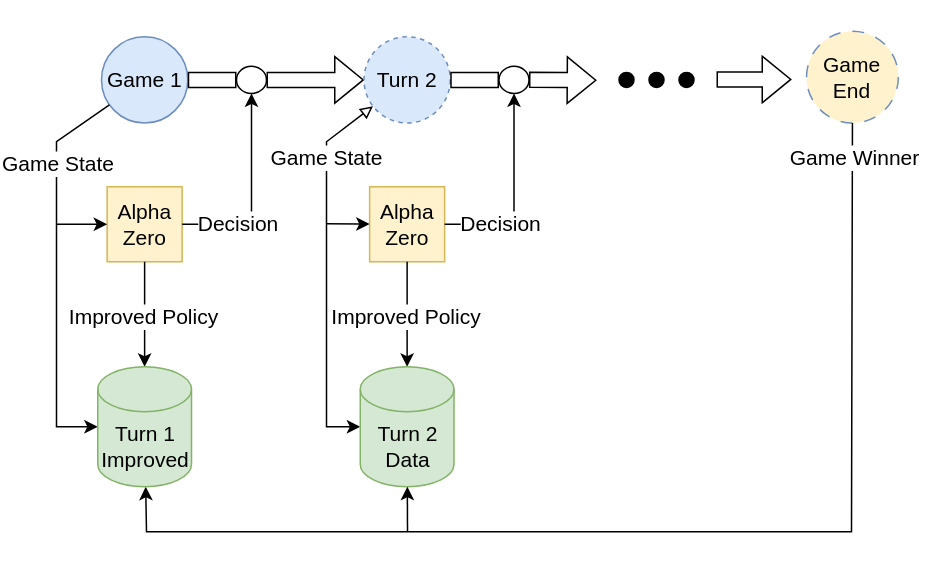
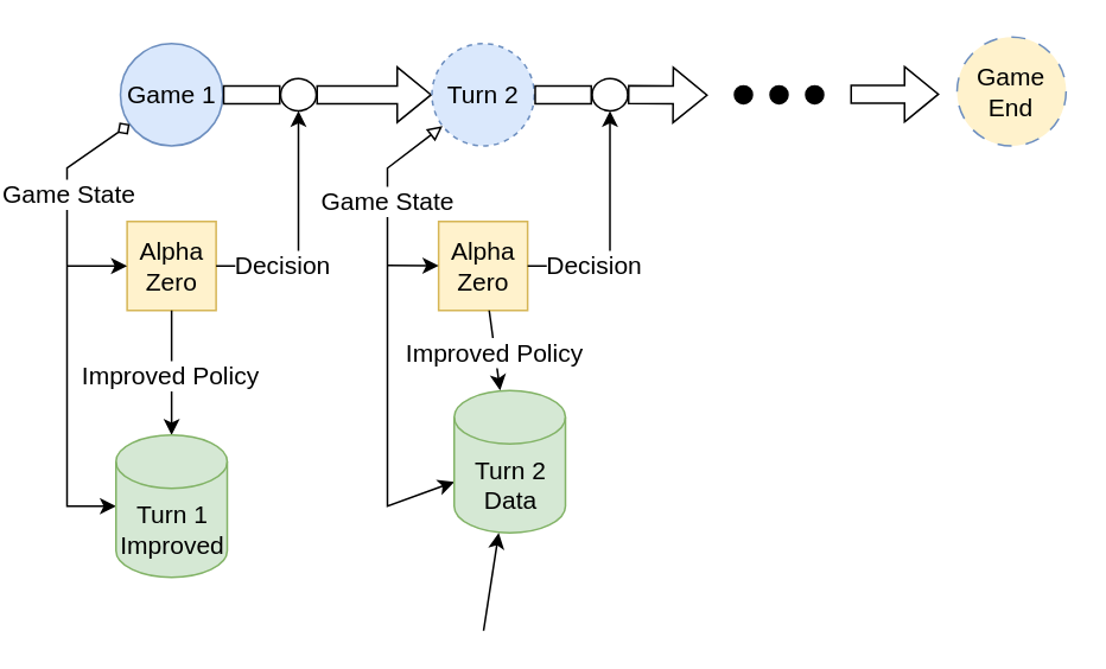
- <mxCell id="11" value="" style="endArrow=none;html=1;rounded=0;endFill=0;startArrow=classic;startFill=1;fontSize=14;" edge="1" parent="1" source="20" target="2"><mxGeometry width="50" height="50" relative="1" as="geometry"><mxPoint x="30" y="294" as="sourcePoint" /><mxPoint y="44" as="targetPoint" x="20" /><Array as="points"><mxPoint y="284" x="20" /><mxPoint y="94" x="20" /></Array></mxGeometry></mxCell>
+ <mxCell id="11" value="" style="endArrow=diamond;html=1;rounded=0;endFill=0;startArrow=classic;startFill=1;fontSize=14;" edge="1" parent="1" source="20" target="2"><mxGeometry width="50" height="50" relative="1" as="geometry"><mxPoint x="30" y="294" as="sourcePoint" /><mxPoint y="44" as="targetPoint" x="20" /><Array as="points"><mxPoint y="284" x="20" /><mxPoint y="94" x="20" /></Array></mxGeometry></mxCell>
- <mxCell id="32" value="&lt;div style=&quot;font-size: 14px;&quot;&gt;Turn 2&lt;br style=&quot;font-size: 14px;&quot;&gt;&lt;/div&gt;&lt;div style=&quot;font-size: 14px;&quot;&gt;Data&lt;/div&gt;" style="shape=cylinder3;whiteSpace=wrap;html=1;boundedLbl=1;backgroundOutline=1;size=15;fillColor=#d5e8d4;strokeColor=#82b366;fontSize=14;" vertex="1" parent="1"><mxGeometry x="222.5" y="244" width="62.5" height="80" as="geometry" /></mxCell>
+ <mxCell id="32" value="&lt;div style=&quot;font-size: 14px;&quot;&gt;Turn 2&lt;br style=&quot;font-size: 14px;&quot;&gt;&lt;/div&gt;&lt;div style=&quot;font-size: 14px;&quot;&gt;Data&lt;/div&gt;" style="shape=cylinder3;whiteSpace=wrap;html=1;boundedLbl=1;backgroundOutline=1;size=15;fillColor=#d5e8d4;strokeColor=#82b366;fontSize=14;" vertex="1" parent="1"><mxGeometry x="237.5" y="219" width="62.5" height="80" as="geometry" /></mxCell>
- <mxCell id="9" value="" style="endArrow=classic;html=1;rounded=0;exitX=0.5;exitY=1;exitDx=0;exitDy=0;fontSize=14;" edge="1" parent="1" source="7" target="20"><mxGeometry width="50" height="50" relative="1" as="geometry"><mxPoint x="410" y="134" as="sourcePoint" /><mxPoint x="550" y="354" as="targetPoint" /><Array as="points"><mxPoint x="550" y="354" /><mxPoint x="80" y="354" /></Array></mxGeometry></mxCell>
- <mxCell id="10" value="Game Winner" style="edgeLabel;html=1;align=center;verticalAlign=middle;resizable=0;points=[];fontSize=14;" vertex="1" connectable="0" parent="9"><mxGeometry x="-0.075" relative="1" as="geometry"><mxPoint x="86" y="-250" as="offset" /></mxGeometry></mxCell>
